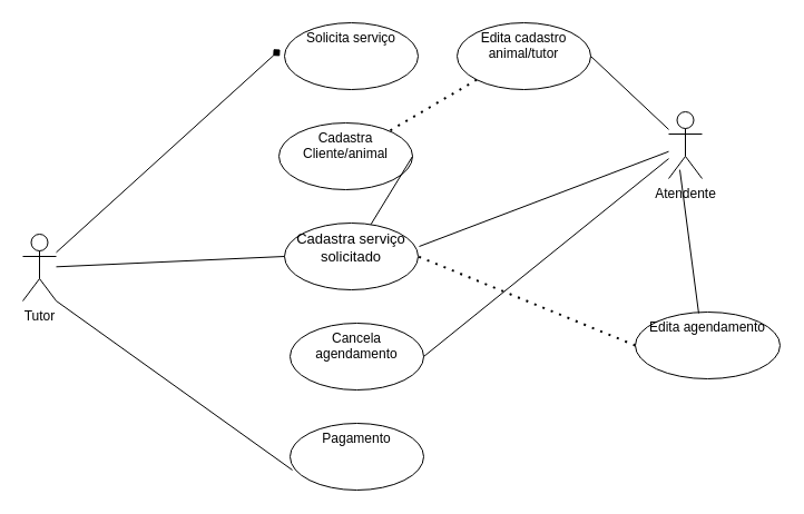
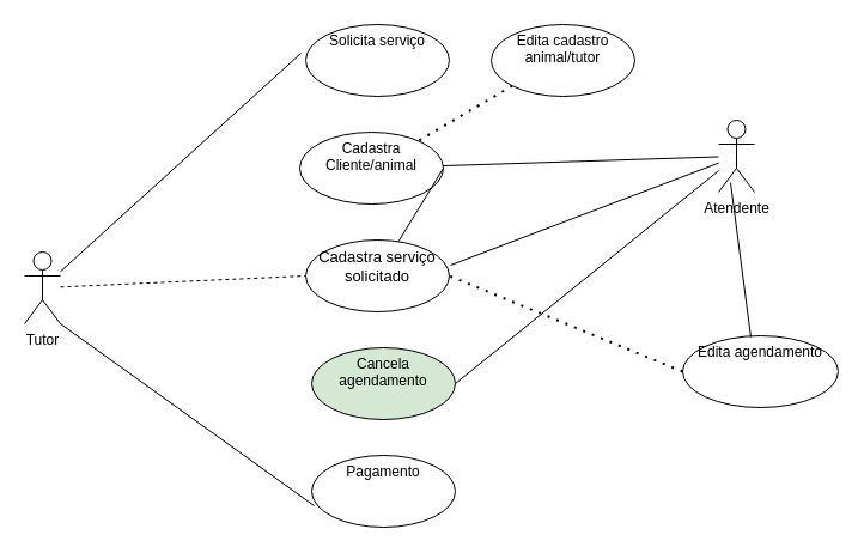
- <mxCell id="9" value="" style="endArrow=diamond;html=1;rounded=0;entryX=-0.033;entryY=0.4;entryDx=0;entryDy=0;entryPerimeter=0;" edge="1" parent="1" source="2" target="6"><mxGeometry width="50" height="50" relative="1" as="geometry"><mxPoint x="40" y="50" as="sourcePoint" /><mxPoint x="130" y="70" as="targetPoint" /></mxGeometry></mxCell>
+ <mxCell id="9" value="" style="endArrow=none;html=1;rounded=0;entryX=-0.033;entryY=0.4;entryDx=0;entryDy=0;entryPerimeter=0;" edge="1" parent="1" source="2" target="6"><mxGeometry width="50" height="50" relative="1" as="geometry"><mxPoint x="40" y="50" as="sourcePoint" /><mxPoint x="130" y="70" as="targetPoint" /></mxGeometry></mxCell>
- <mxCell id="17" value="" style="endArrow=none;html=1;rounded=0;entryX=1;entryY=0.5;entryDx=0;entryDy=0;" edge="1" parent="1" source="3" target="11"><mxGeometry width="50" height="50" relative="1" as="geometry"><mxPoint x="610" y="158.511" as="sourcePoint" /><mxPoint x="390" y="430" as="targetPoint" /></mxGeometry></mxCell>
+ <mxCell id="17" value="" style="endArrow=none;html=1;rounded=0;" edge="1" parent="1" source="3" target="4"><mxGeometry width="50" height="50" relative="1" as="geometry"><mxPoint x="610" y="158.511" as="sourcePoint" /><mxPoint x="390" y="430" as="targetPoint" /></mxGeometry></mxCell>
- <mxCell id="16" value="" style="endArrow=none;html=1;rounded=0;fontSize=13;entryX=0;entryY=0.5;entryDx=0;entryDy=0;" edge="1" parent="1" source="2" target="7"><mxGeometry width="50" height="50" relative="1" as="geometry"><mxPoint x="60" y="260" as="sourcePoint" /><mxPoint x="302.04" y="632" as="targetPoint" /></mxGeometry></mxCell>
+ <mxCell id="16" value="" style="endArrow=none;html=1;rounded=0;fontSize=13;entryX=0;entryY=0.5;entryDx=0;entryDy=0;dashed=1;" edge="1" parent="1" source="2" target="7"><mxGeometry width="50" height="50" relative="1" as="geometry"><mxPoint x="60" y="260" as="sourcePoint" /><mxPoint x="302.04" y="632" as="targetPoint" /></mxGeometry></mxCell>
- <mxCell id="13" value="Cancela agendamento" style="ellipse;whiteSpace=wrap;html=1;verticalAlign=top;" vertex="1" parent="1"><mxGeometry x="260" y="290" width="120" height="60" as="geometry" /></mxCell>
+ <mxCell id="13" value="Cancela agendamento" style="ellipse;whiteSpace=wrap;html=1;verticalAlign=top;fillColor=#d5e8d4;" vertex="1" parent="1"><mxGeometry x="260" y="290" width="120" height="60" as="geometry" /></mxCell>
